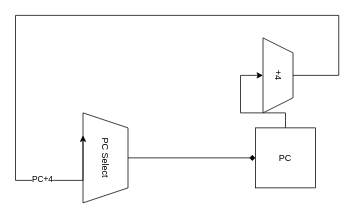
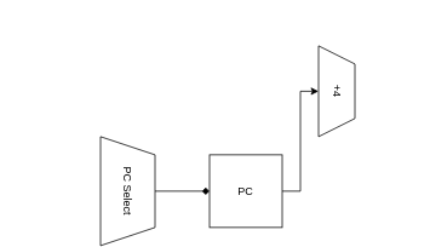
- <mxCell id="6" style="edgeStyle=orthogonalEdgeStyle;rounded=0;orthogonalLoop=1;jettySize=auto;html=1;entryX=0.25;entryY=1;entryDx=0;entryDy=0;" edge="1" parent="1" source="8" target="3"><mxGeometry relative="1" as="geometry"><mxPoint x="20" y="180" as="targetPoint" /><Array as="points"><mxPoint x="451" y="100" /><mxPoint x="451" y="20" /><mxPoint x="20" y="20" /><mxPoint x="20" y="240" /><mxPoint x="110" y="240" /></Array></mxGeometry></mxCell>
- <mxCell id="7" value="PC+4" style="edgeLabel;html=1;align=center;verticalAlign=middle;resizable=0;points=[];" vertex="1" connectable="0" parent="6"><mxGeometry x="0.756" y="2" relative="1" as="geometry"><mxPoint as="offset" /></mxGeometry></mxCell>
- <mxCell id="5" value="PC" style="whiteSpace=wrap;html=1;aspect=fixed;" vertex="1" parent="1"><mxGeometry x="340" y="170" width="80" height="80" as="geometry" /></mxCell>
+ <mxCell id="5" value="PC" style="whiteSpace=wrap;html=1;aspect=fixed;" vertex="1" parent="1"><mxGeometry x="230" y="170" width="80" height="80" as="geometry" /></mxCell>
